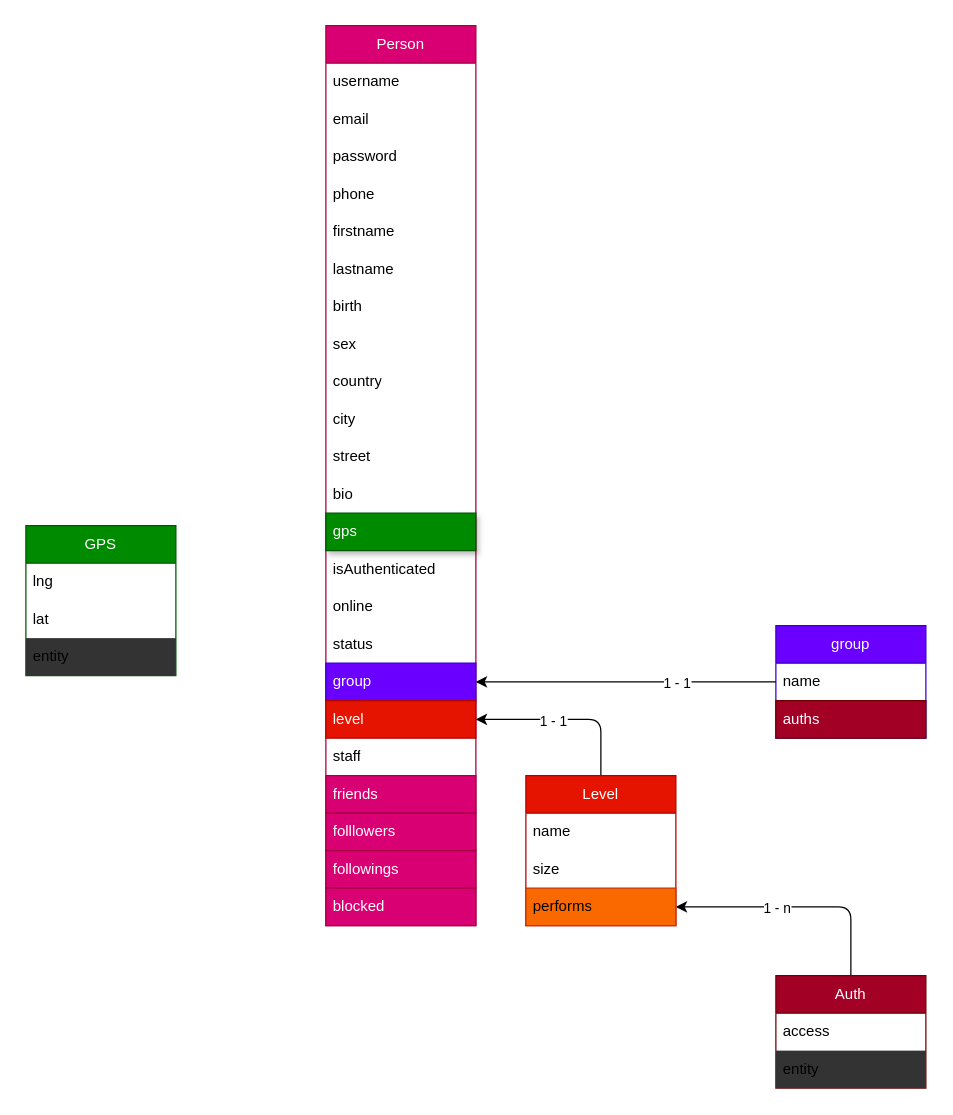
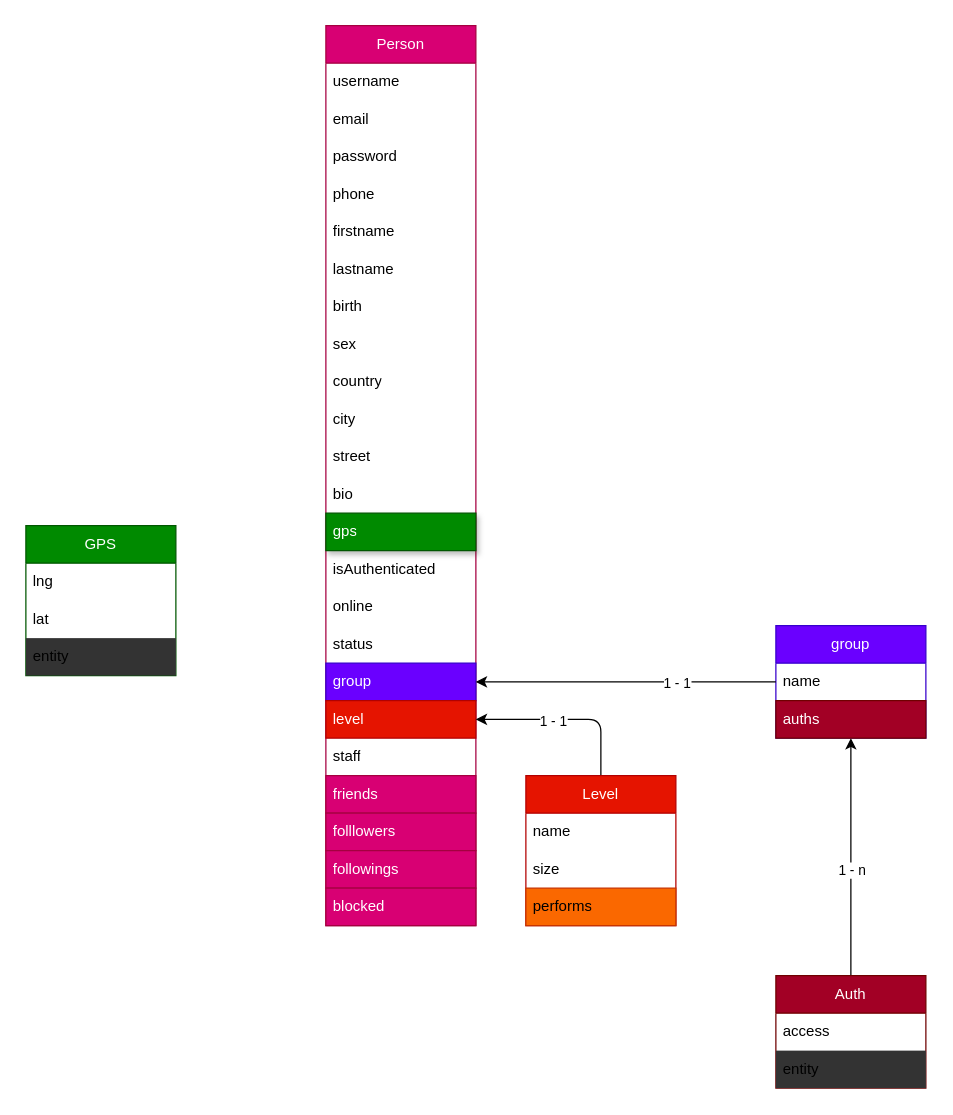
+ <mxCell id="26" style="edgeStyle=none;html=1;" parent="1" source="30" target="35" edge="1"><mxGeometry relative="1" as="geometry" /></mxCell>
+ <mxCell id="27" value="1 - n" style="edgeLabel;html=1;align=center;verticalAlign=middle;resizable=0;points=[];" parent="26" vertex="1" connectable="0"><mxGeometry x="-0.4" relative="1" as="geometry"><mxPoint y="-28" as="offset" /></mxGeometry></mxCell>
- <mxCell id="28" style="edgeStyle=none;html=1;entryX=1;entryY=0.5;entryDx=0;entryDy=0;" parent="1" source="30" target="41" edge="1"><mxGeometry relative="1" as="geometry"><Array as="points"><mxPoint x="680" y="725" /></Array></mxGeometry></mxCell>
- <mxCell id="29" value="1 - n" style="edgeLabel;html=1;align=center;verticalAlign=middle;resizable=0;points=[];" parent="28" vertex="1" connectable="0"><mxGeometry x="0.159" y="1" relative="1" as="geometry"><mxPoint x="-2" y="-1" as="offset" /></mxGeometry></mxCell>
